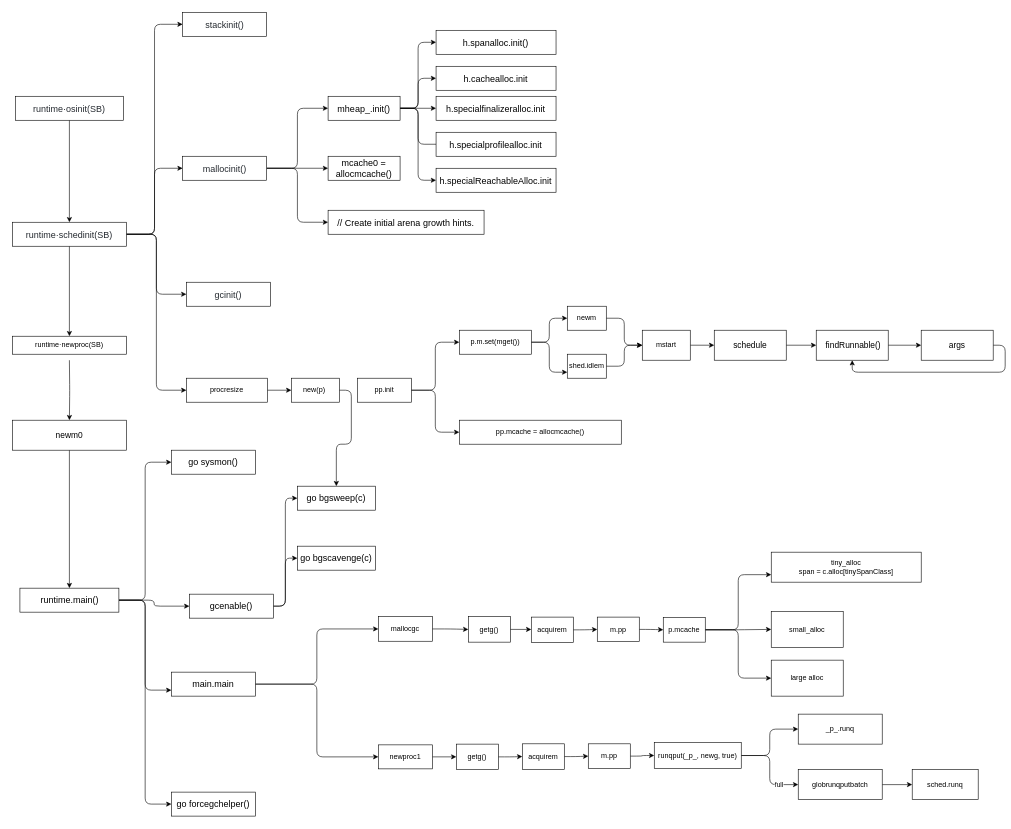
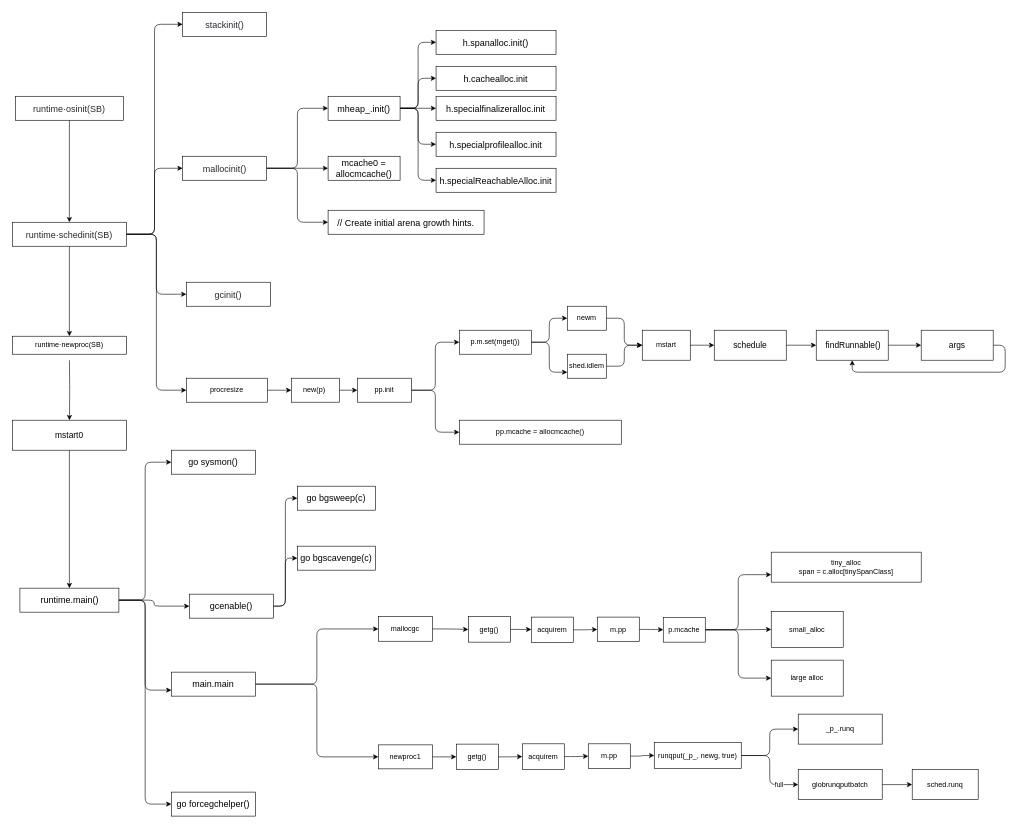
- <mxCell id="35" style="edgeStyle=orthogonalEdgeStyle;rounded=1;orthogonalLoop=1;jettySize=auto;html=1;exitX=1;exitY=0.5;exitDx=0;exitDy=0;entryX=0;entryY=0.5;entryDx=0;entryDy=0;fontFamily=Helvetica;fontSize=15;endArrow=none;" parent="1" source="37" target="43" edge="1"><mxGeometry relative="1" as="geometry" /></mxCell>
+ <mxCell id="35" style="edgeStyle=orthogonalEdgeStyle;rounded=1;orthogonalLoop=1;jettySize=auto;html=1;exitX=1;exitY=0.5;exitDx=0;exitDy=0;entryX=0;entryY=0.5;entryDx=0;entryDy=0;fontFamily=Helvetica;fontSize=15;" parent="1" source="37" target="43" edge="1"><mxGeometry relative="1" as="geometry" /></mxCell>
- <mxCell id="93" value="&lt;font style=&quot;font-size: 14px;&quot;&gt;newm0&lt;/font&gt;" style="rounded=0;whiteSpace=wrap;html=1;" parent="1" vertex="1"><mxGeometry x="20" y="700" width="190" height="50" as="geometry" /></mxCell>
+ <mxCell id="93" value="&lt;font style=&quot;font-size: 14px;&quot;&gt;mstart0&lt;/font&gt;" style="rounded=0;whiteSpace=wrap;html=1;" parent="1" vertex="1"><mxGeometry x="20" y="700" width="190" height="50" as="geometry" /></mxCell>
- <mxCell id="78" style="edgeStyle=orthogonalEdgeStyle;rounded=1;orthogonalLoop=1;jettySize=auto;html=1;exitX=1;exitY=0.5;exitDx=0;exitDy=0;" parent="1" source="79" target="27" edge="1"><mxGeometry relative="1" as="geometry" /></mxCell>
+ <mxCell id="78" style="edgeStyle=orthogonalEdgeStyle;rounded=1;orthogonalLoop=1;jettySize=auto;html=1;exitX=1;exitY=0.5;exitDx=0;exitDy=0;entryX=0;entryY=0.5;entryDx=0;entryDy=0;" parent="1" source="79" target="82" edge="1"><mxGeometry relative="1" as="geometry" /></mxCell>
